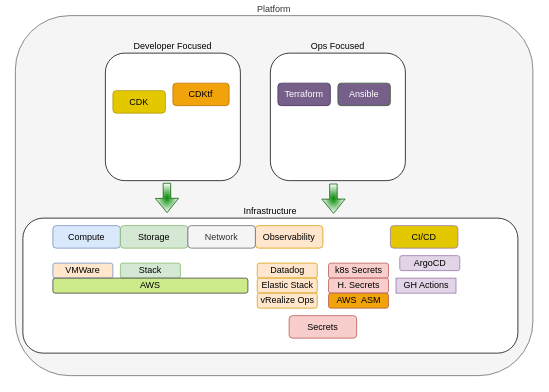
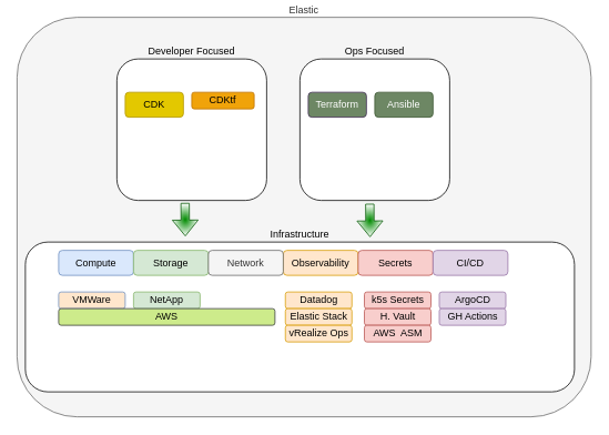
- <mxCell id="2" value="Platform" style="rounded=1;whiteSpace=wrap;html=1;labelPosition=center;verticalLabelPosition=top;align=center;verticalAlign=bottom;fillColor=#f5f5f5;fontColor=#333333;strokeColor=#666666;" vertex="1" parent="1"><mxGeometry x="20" y="20" width="690" height="480" as="geometry" /></mxCell>
+ <mxCell id="2" value="Elastic" style="rounded=1;whiteSpace=wrap;html=1;labelPosition=center;verticalLabelPosition=top;align=center;verticalAlign=bottom;fillColor=#f5f5f5;fontColor=#333333;strokeColor=#666666;" vertex="1" parent="1"><mxGeometry x="20" y="20" width="690" height="480" as="geometry" /></mxCell>
- <mxCell id="5" value="CDKtf" style="rounded=1;whiteSpace=wrap;html=1;fillColor=#f0a30a;fontColor=#000000;strokeColor=#BD7000;" vertex="1" parent="1"><mxGeometry x="230" y="110" width="75" height="30" as="geometry" /></mxCell>
+ <mxCell id="5" value="CDKtf" style="rounded=1;whiteSpace=wrap;html=1;fillColor=#f0a30a;fontColor=#000000;strokeColor=#BD7000;" vertex="1" parent="1"><mxGeometry x="230" y="110" width="75" height="20" as="geometry" /></mxCell>
- <mxCell id="7" value="Terraform" style="rounded=1;whiteSpace=wrap;html=1;fillColor=#76608a;fontColor=#ffffff;strokeColor=#432D57;" vertex="1" parent="1"><mxGeometry x="370" y="110" width="70" height="30" as="geometry" /></mxCell>
+ <mxCell id="7" value="Terraform" style="rounded=1;whiteSpace=wrap;html=1;fillColor=#6d8764;fontColor=#ffffff;strokeColor=#432D57;" vertex="1" parent="1"><mxGeometry x="370" y="110" width="70" height="30" as="geometry" /></mxCell>
- <mxCell id="8" value="Ansible" style="rounded=1;whiteSpace=wrap;html=1;fillColor=#76608a;fontColor=#ffffff;strokeColor=#3A5431;" vertex="1" parent="1"><mxGeometry x="450" y="110" width="70" height="30" as="geometry" /></mxCell>
+ <mxCell id="8" value="Ansible" style="rounded=1;whiteSpace=wrap;html=1;fillColor=#6d8764;fontColor=#ffffff;strokeColor=#3A5431;" vertex="1" parent="1"><mxGeometry x="450" y="110" width="70" height="30" as="geometry" /></mxCell>
- <mxCell id="4" value="CDK" style="rounded=1;whiteSpace=wrap;html=1;fillColor=#e3c800;fontColor=#000000;strokeColor=#B09500;" vertex="1" parent="1"><mxGeometry x="150" y="120" width="70" height="30" as="geometry" /></mxCell>
+ <mxCell id="4" value="CDK" style="rounded=1;whiteSpace=wrap;html=1;fillColor=#e3c800;fontColor=#000000;strokeColor=#B09500;" vertex="1" parent="1"><mxGeometry x="150" y="110" width="70" height="30" as="geometry" /></mxCell>
- <mxCell id="14" value="CI/CD" style="rounded=1;whiteSpace=wrap;html=1;fillColor=#e3c800;strokeColor=#9673a6;" vertex="1" parent="1"><mxGeometry x="520" y="300" width="90" height="30" as="geometry" /></mxCell>
+ <mxCell id="14" value="CI/CD" style="rounded=1;whiteSpace=wrap;html=1;fillColor=#e1d5e7;strokeColor=#9673a6;" vertex="1" parent="1"><mxGeometry x="520" y="300" width="90" height="30" as="geometry" /></mxCell>
- <mxCell id="23" value="ArgoCD" style="rounded=1;whiteSpace=wrap;html=1;fillColor=#e1d5e7;strokeColor=#9673a6;" vertex="1" parent="1"><mxGeometry x="532.5" y="340" width="80" height="20" as="geometry" /></mxCell>
+ <mxCell id="23" value="ArgoCD" style="rounded=1;whiteSpace=wrap;html=1;fillColor=#e1d5e7;strokeColor=#9673a6;" vertex="1" parent="1"><mxGeometry x="527.5" y="350" width="80" height="20" as="geometry" /></mxCell>
- <mxCell id="17" value="Stack" style="rounded=1;whiteSpace=wrap;html=1;fillColor=#d5e8d4;strokeColor=#82b366;" vertex="1" parent="1"><mxGeometry x="160" y="350" width="80" height="20" as="geometry" /></mxCell>
+ <mxCell id="17" value="NetApp" style="rounded=1;whiteSpace=wrap;html=1;fillColor=#d5e8d4;strokeColor=#82b366;" vertex="1" parent="1"><mxGeometry x="160" y="350" width="80" height="20" as="geometry" /></mxCell>
- <mxCell id="20" value="k8s Secrets" style="rounded=1;whiteSpace=wrap;html=1;fillColor=#f8cecc;strokeColor=#b85450;" vertex="1" parent="1"><mxGeometry x="437.5" y="350" width="80" height="20" as="geometry" /></mxCell>
+ <mxCell id="20" value="k5s Secrets" style="rounded=1;whiteSpace=wrap;html=1;fillColor=#f8cecc;strokeColor=#b85450;" vertex="1" parent="1"><mxGeometry x="437.5" y="350" width="80" height="20" as="geometry" /></mxCell>
- <mxCell id="21" value="H. Secrets" style="rounded=1;whiteSpace=wrap;html=1;fillColor=#f8cecc;strokeColor=#b85450;" vertex="1" parent="1"><mxGeometry x="437.5" y="370" width="80" height="20" as="geometry" /></mxCell>
+ <mxCell id="21" value="H. Vault" style="rounded=1;whiteSpace=wrap;html=1;fillColor=#f8cecc;strokeColor=#b85450;" vertex="1" parent="1"><mxGeometry x="437.5" y="370" width="80" height="20" as="geometry" /></mxCell>
- <mxCell id="24" value="GH Actions" style="whiteSpace=wrap;html=1;fillColor=#e1d5e7;strokeColor=#9673a6;rounded=0;" vertex="1" parent="1"><mxGeometry x="527.5" y="370" width="80" height="20" as="geometry" /></mxCell>
+ <mxCell id="24" value="GH Actions" style="rounded=1;whiteSpace=wrap;html=1;fillColor=#e1d5e7;strokeColor=#9673a6;" vertex="1" parent="1"><mxGeometry x="527.5" y="370" width="80" height="20" as="geometry" /></mxCell>
- <mxCell id="22" value="AWS&amp;nbsp; ASM" style="rounded=1;whiteSpace=wrap;html=1;fillColor=#f0a30a;strokeColor=#b85450;" vertex="1" parent="1"><mxGeometry x="437.5" y="390" width="80" height="20" as="geometry" /></mxCell>
+ <mxCell id="22" value="AWS&amp;nbsp; ASM" style="rounded=1;whiteSpace=wrap;html=1;fillColor=#f8cecc;strokeColor=#b85450;" vertex="1" parent="1"><mxGeometry x="437.5" y="390" width="80" height="20" as="geometry" /></mxCell>
- <mxCell id="13" value="Secrets" style="rounded=1;whiteSpace=wrap;html=1;fillColor=#f8cecc;strokeColor=#b85450;" vertex="1" parent="1"><mxGeometry x="385" y="420" width="90" height="30" as="geometry" /></mxCell>
+ <mxCell id="13" value="Secrets" style="rounded=1;whiteSpace=wrap;html=1;fillColor=#f8cecc;strokeColor=#b85450;" vertex="1" parent="1"><mxGeometry x="430" y="300" width="90" height="30" as="geometry" /></mxCell>
